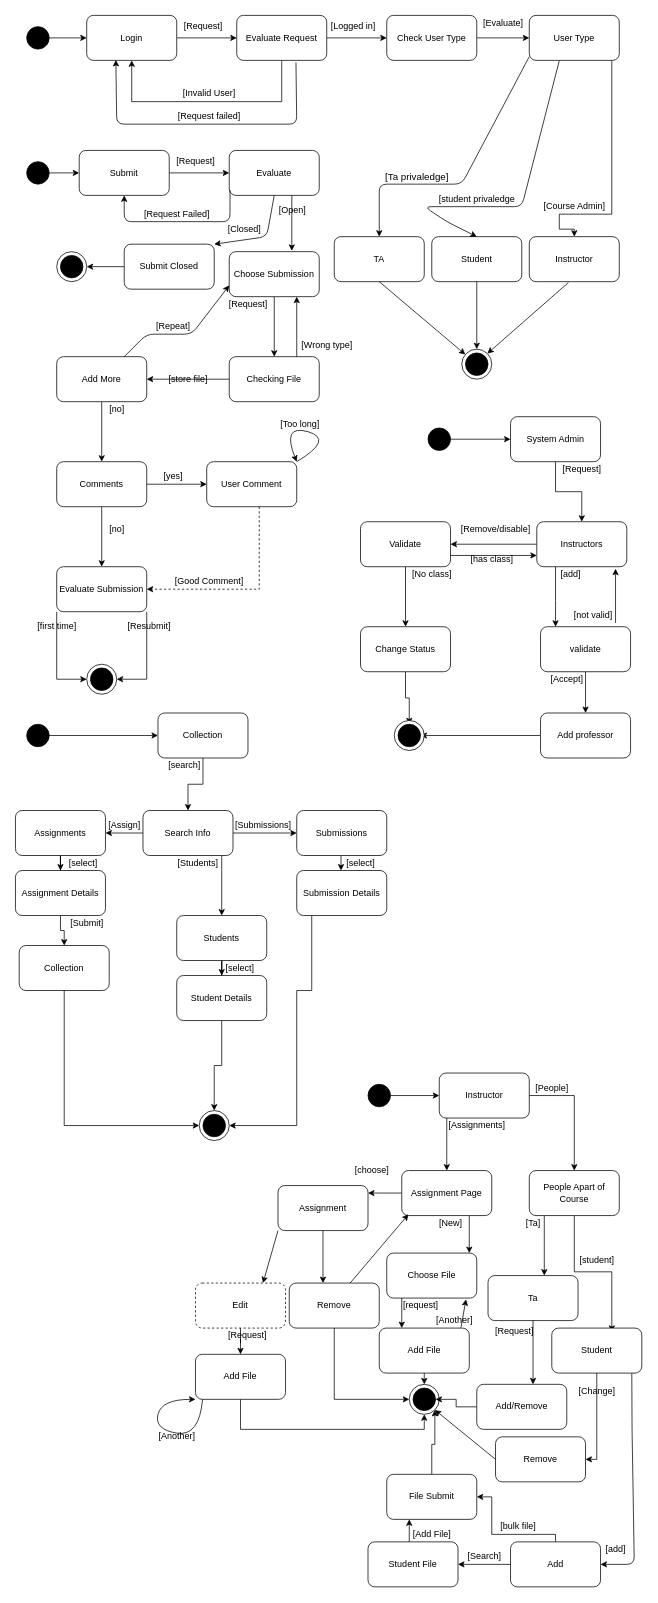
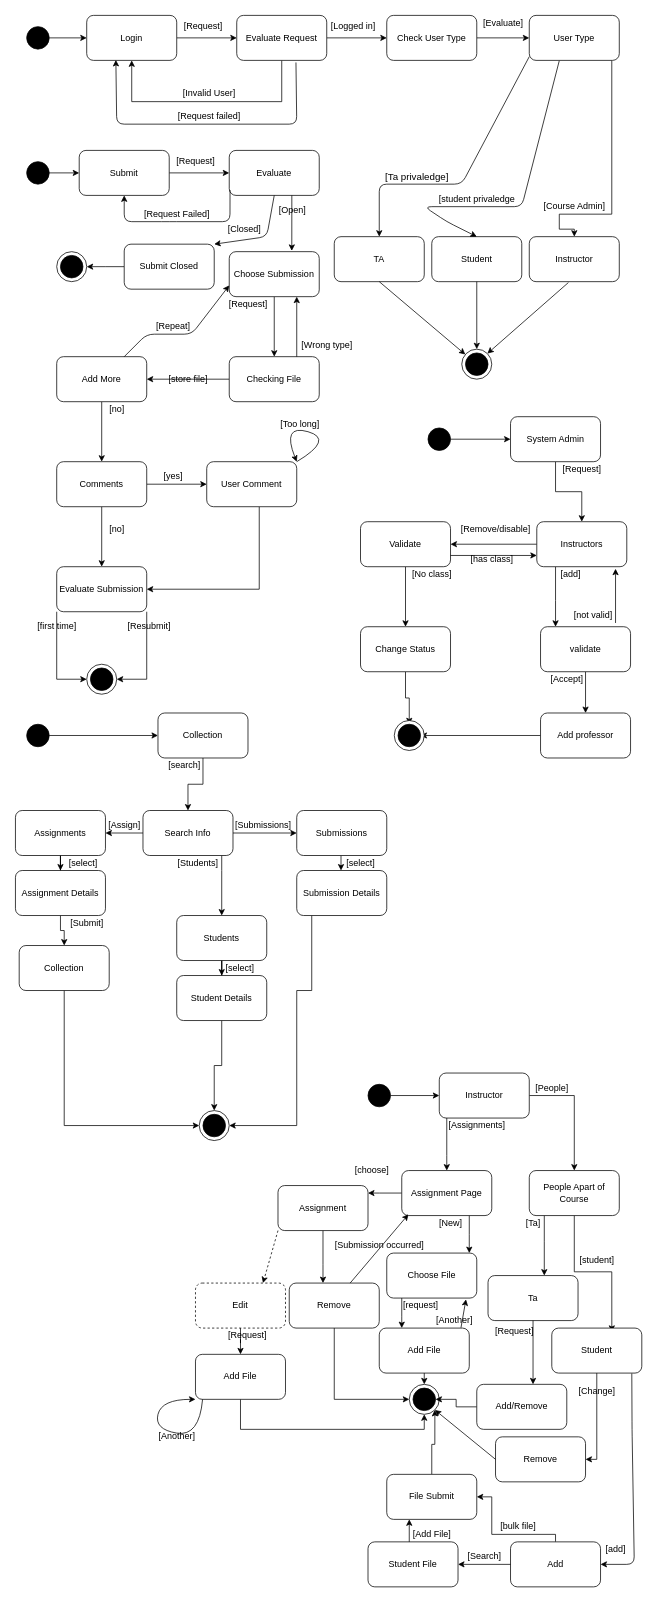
- <mxCell id="72" value="[Good Comment]" style="text;html=1;align=center;verticalAlign=middle;resizable=0;points=[];autosize=1;" vertex="1" parent="1"><mxGeometry x="223" y="765" width="110" height="20" as="geometry" /></mxCell>
- <mxCell id="49" value="" style="edgeStyle=orthogonalEdgeStyle;rounded=0;orthogonalLoop=1;jettySize=auto;html=1;entryX=1;entryY=0.5;entryDx=0;entryDy=0;dashed=1;" edge="1" parent="1" source="50" target="48"><mxGeometry relative="1" as="geometry"><mxPoint x="335" y="805" as="targetPoint" /><Array as="points"><mxPoint x="345" y="785" /></Array></mxGeometry></mxCell>
+ <mxCell id="49" value="" style="edgeStyle=orthogonalEdgeStyle;rounded=0;orthogonalLoop=1;jettySize=auto;html=1;entryX=1;entryY=0.5;entryDx=0;entryDy=0;" edge="1" parent="1" source="50" target="48"><mxGeometry relative="1" as="geometry"><mxPoint x="335" y="805" as="targetPoint" /><Array as="points"><mxPoint x="345" y="785" /></Array></mxGeometry></mxCell>
+ <mxCell id="120" value="[Submission occurred]" style="text;html=1;align=center;verticalAlign=middle;resizable=0;points=[];autosize=1;" vertex="1" parent="1"><mxGeometry x="440" y="1650" width="130" height="20" as="geometry" /></mxCell>
- <mxCell id="114" value="" style="endArrow=classic;html=1;exitX=0;exitY=1;exitDx=0;exitDy=0;entryX=0.75;entryY=0;entryDx=0;entryDy=0;" edge="1" parent="1" source="93" target="116"><mxGeometry width="50" height="50" relative="1" as="geometry"><mxPoint x="323" y="1760" as="sourcePoint" /><mxPoint x="355" y="1705" as="targetPoint" /></mxGeometry></mxCell>
+ <mxCell id="114" value="" style="endArrow=classic;html=1;exitX=0;exitY=1;exitDx=0;exitDy=0;entryX=0.75;entryY=0;entryDx=0;entryDy=0;dashed=1;" edge="1" parent="1" source="93" target="116"><mxGeometry width="50" height="50" relative="1" as="geometry"><mxPoint x="323" y="1760" as="sourcePoint" /><mxPoint x="355" y="1705" as="targetPoint" /></mxGeometry></mxCell>
